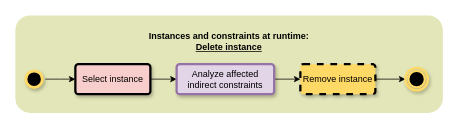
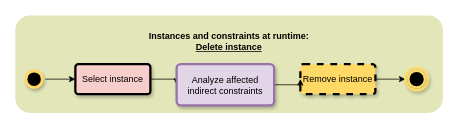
- <mxCell id="12" value="Analyze affected indirect constraints" style="rounded=1;arcSize=10;whiteSpace=wrap;html=1;align=center;strokeColor=#9673a6;strokeWidth=3;fillColor=#e1d5e7;perimeterSpacing=0;shadow=1;" parent="1" vertex="1"><mxGeometry x="235" y="85" width="130" height="40" as="geometry" /></mxCell>
+ <mxCell id="12" value="Analyze affected indirect constraints" style="rounded=1;arcSize=10;whiteSpace=wrap;html=1;align=center;strokeColor=#9673a6;strokeWidth=3;fillColor=#e1d5e7;perimeterSpacing=0;shadow=1;" parent="1" vertex="1"><mxGeometry x="235" y="85" width="130" height="55" as="geometry" /></mxCell>
